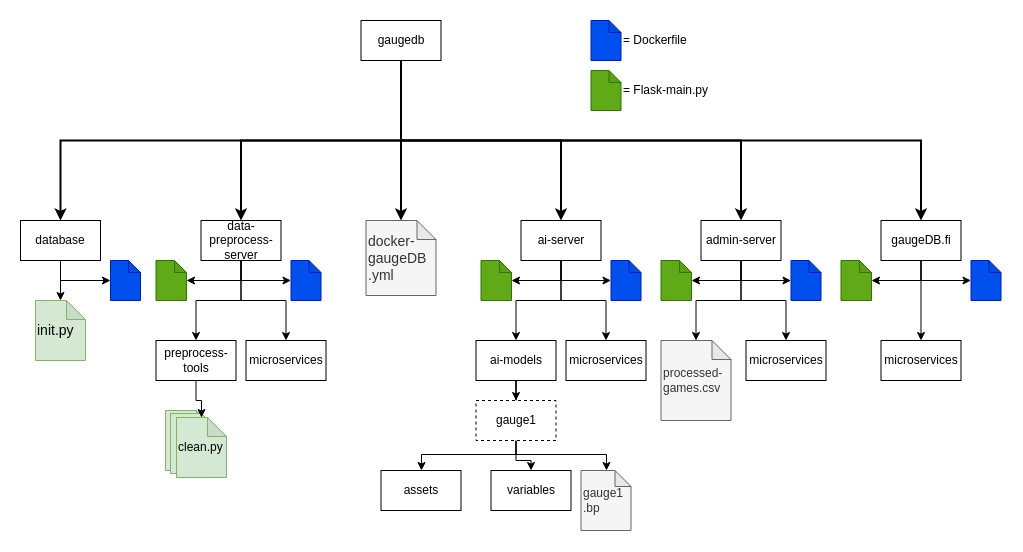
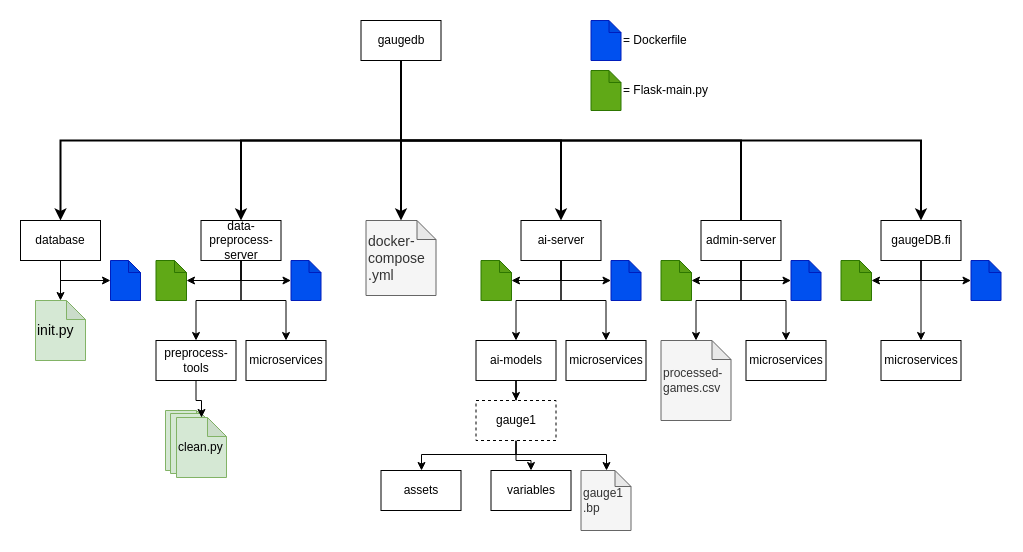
- <mxCell id="5" style="edgeStyle=orthogonalEdgeStyle;rounded=0;orthogonalLoop=1;jettySize=auto;html=1;exitX=0.5;exitY=1;exitDx=0;exitDy=0;strokeWidth=2;" edge="1" parent="1" source="8" target="19"><mxGeometry relative="1" as="geometry" /></mxCell>
+ <mxCell id="5" style="edgeStyle=orthogonalEdgeStyle;rounded=0;orthogonalLoop=1;jettySize=auto;html=1;exitX=0.5;exitY=1;exitDx=0;exitDy=0;strokeWidth=2;endArrow=none;" edge="1" parent="1" source="8" target="19"><mxGeometry relative="1" as="geometry" /></mxCell>
- <mxCell id="14" value="&lt;div style=&quot;font-size: 14px;&quot; align=&quot;left&quot;&gt;&lt;font style=&quot;font-size: 14px;&quot;&gt;docker-gaugeDB&lt;/font&gt;&lt;/div&gt;&lt;div style=&quot;font-size: 14px;&quot; align=&quot;left&quot;&gt;&lt;font style=&quot;font-size: 14px;&quot;&gt;.yml&lt;/font&gt;&lt;/div&gt;" style="shape=note;whiteSpace=wrap;html=1;backgroundOutline=1;darkOpacity=0.05;size=19;align=left;fillColor=#f5f5f5;fontColor=#333333;strokeColor=#666666;" vertex="1" parent="1"><mxGeometry x="365.5" y="220" width="70" height="75" as="geometry" /></mxCell>
+ <mxCell id="14" value="&lt;div style=&quot;font-size: 14px;&quot; align=&quot;left&quot;&gt;&lt;font style=&quot;font-size: 14px;&quot;&gt;docker-compose&lt;/font&gt;&lt;/div&gt;&lt;div style=&quot;font-size: 14px;&quot; align=&quot;left&quot;&gt;&lt;font style=&quot;font-size: 14px;&quot;&gt;.yml&lt;/font&gt;&lt;/div&gt;" style="shape=note;whiteSpace=wrap;html=1;backgroundOutline=1;darkOpacity=0.05;size=19;align=left;fillColor=#f5f5f5;fontColor=#333333;strokeColor=#666666;" vertex="1" parent="1"><mxGeometry x="365.5" y="220" width="70" height="75" as="geometry" /></mxCell>
